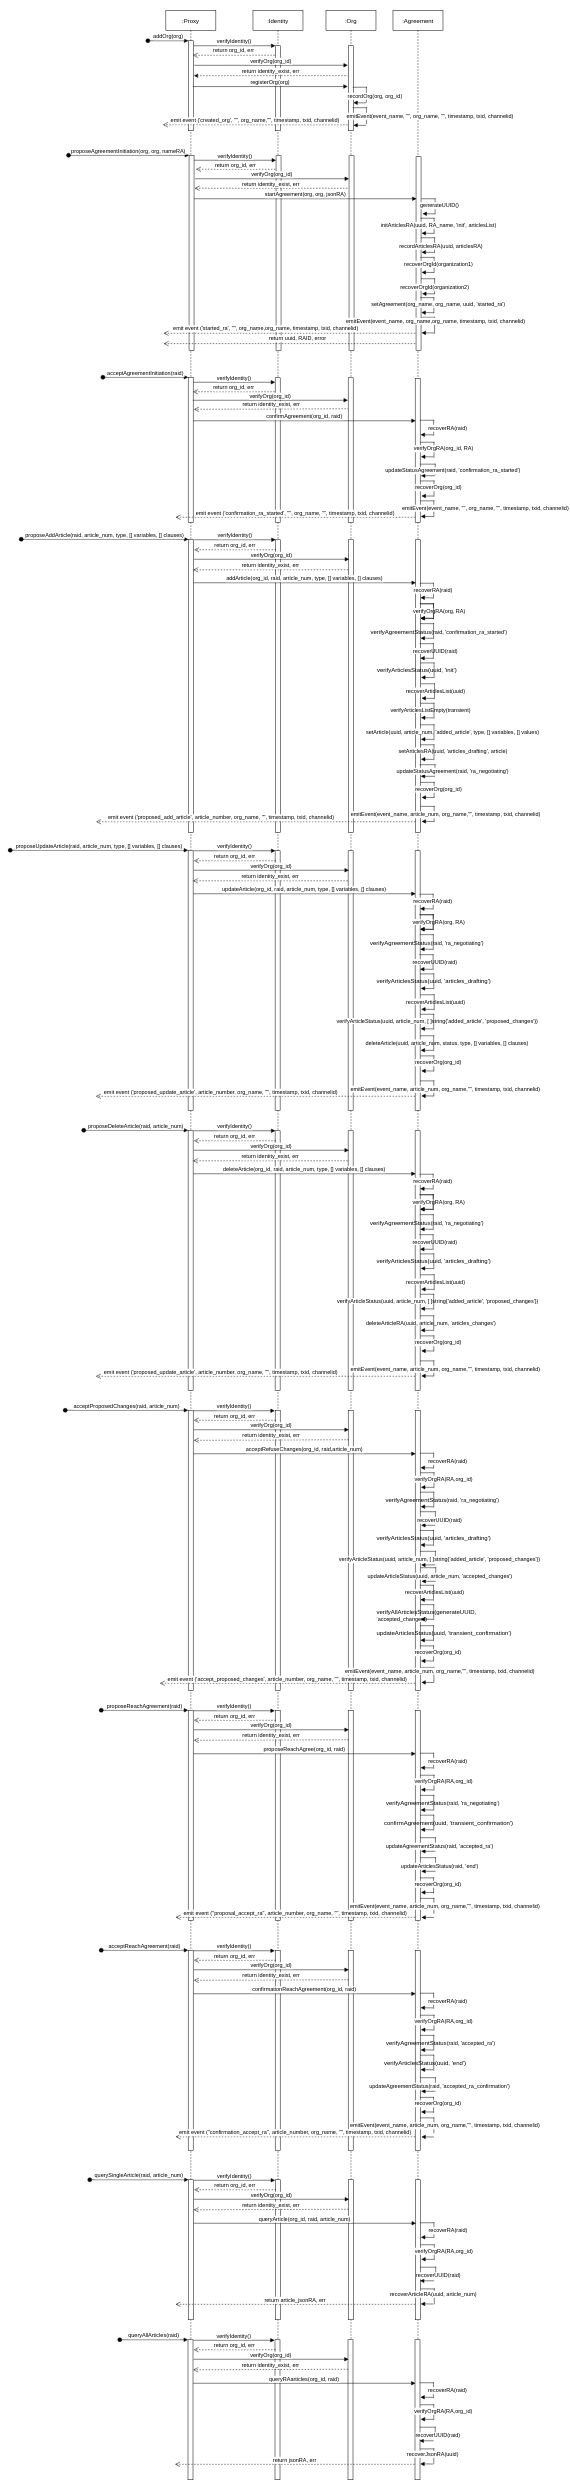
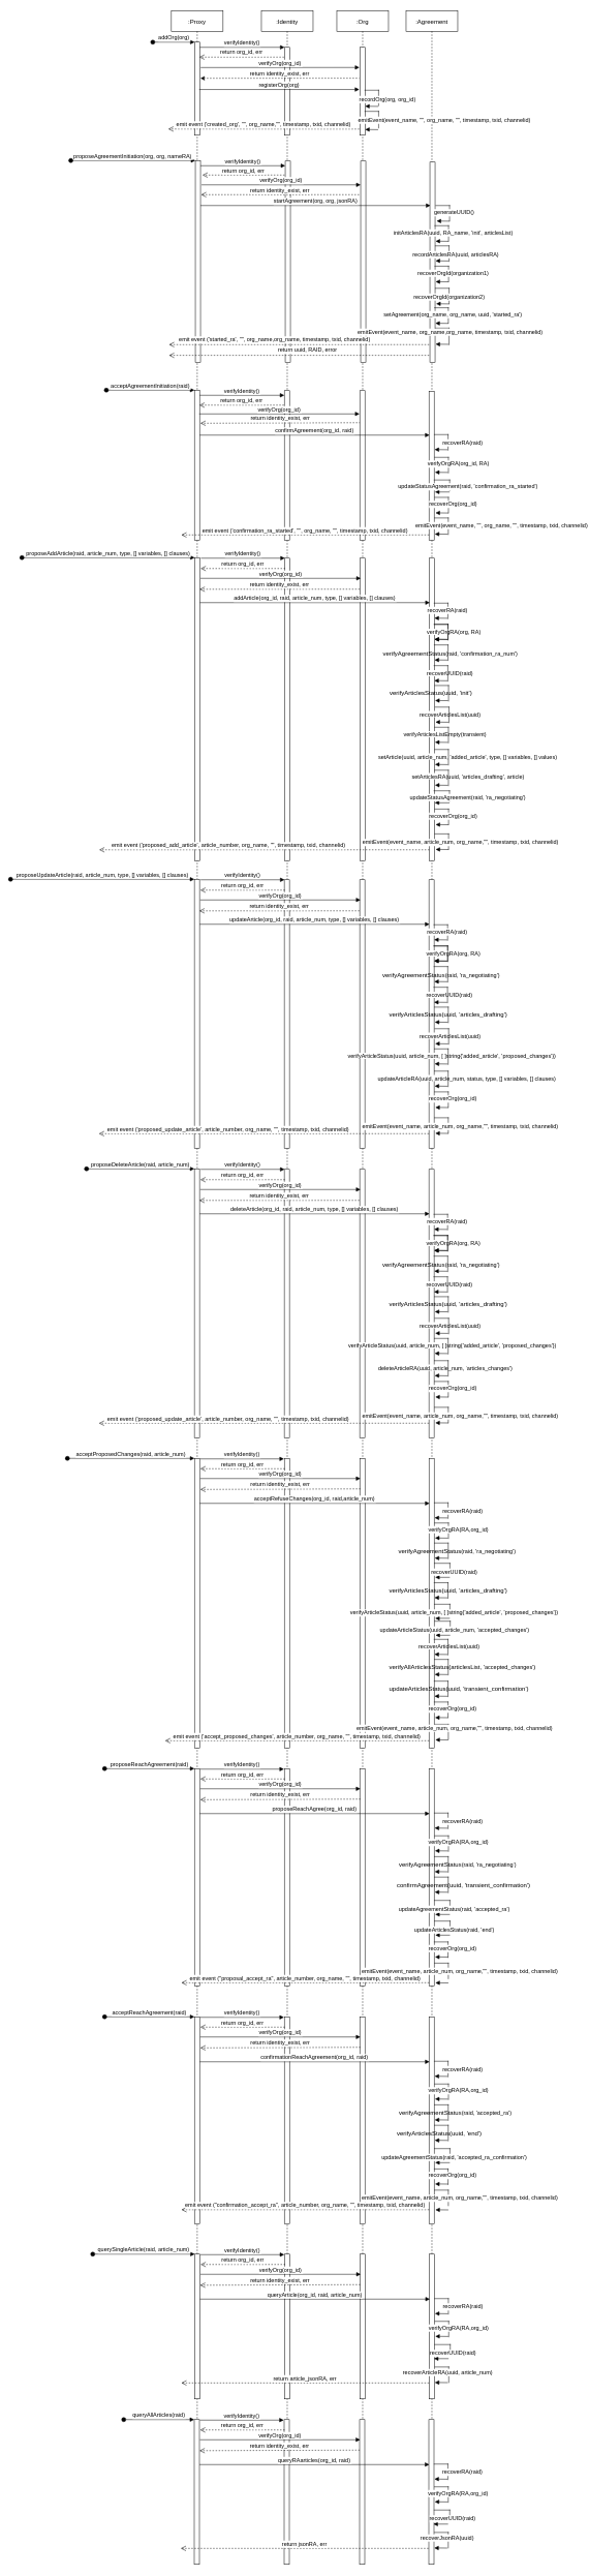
- <mxCell id="72" value="&lt;span style=&quot;font-family: &amp;#34;helvetica&amp;#34; ; text-align: center&quot;&gt;verifyAgreementStatus&lt;/span&gt;&lt;span style=&quot;font-family: &amp;#34;helvetica&amp;#34; ; font-size: 11px ; text-align: center ; background-color: rgb(255 , 255 , 255)&quot;&gt;(raid, 'confirmation_ra_started')&lt;/span&gt;" style="text;whiteSpace=wrap;html=1;" parent="1" vertex="1"><mxGeometry x="739.02" y="1248.59" width="297.98" height="30" as="geometry" /></mxCell>
+ <mxCell id="72" value="&lt;span style=&quot;font-family: &amp;#34;helvetica&amp;#34; ; text-align: center&quot;&gt;verifyAgreementStatus&lt;/span&gt;&lt;span style=&quot;font-family: &amp;#34;helvetica&amp;#34; ; font-size: 11px ; text-align: center ; background-color: rgb(255 , 255 , 255)&quot;&gt;(raid, 'confirmation_ra_num')&lt;/span&gt;" style="text;whiteSpace=wrap;html=1;" parent="1" vertex="1"><mxGeometry x="739.02" y="1248.59" width="297.98" height="30" as="geometry" /></mxCell>
- <mxCell id="250" value="&lt;span style=&quot;font-family: &amp;#34;helvetica&amp;#34; ; font-size: 11px ; text-align: center ; background-color: rgb(255 , 255 , 255)&quot;&gt;deleteArticle(uuid, article_num, status, type, [] variables, [] clauses)&lt;/span&gt;" style="text;whiteSpace=wrap;html=1;" vertex="1" parent="1"><mxGeometry x="729" y="2071" width="358" height="30" as="geometry" /></mxCell>
+ <mxCell id="250" value="&lt;span style=&quot;font-family: &amp;#34;helvetica&amp;#34; ; font-size: 11px ; text-align: center ; background-color: rgb(255 , 255 , 255)&quot;&gt;updateArticleRA(uuid, article_num, status, type, [] variables, [] clauses)&lt;/span&gt;" style="text;whiteSpace=wrap;html=1;" vertex="1" parent="1"><mxGeometry x="729" y="2071" width="358" height="30" as="geometry" /></mxCell>
- <mxCell id="304" value="&lt;span style=&quot;text-align: center&quot;&gt;verifyAllArticlesStatus(generateUUID, '&lt;/span&gt;&lt;span style=&quot;font-size: 11px ; text-align: center ; background-color: rgb(255 , 255 , 255)&quot;&gt;accepted_changes&lt;/span&gt;&lt;span style=&quot;text-align: center&quot;&gt;')&lt;/span&gt;" style="text;whiteSpace=wrap;html=1;" vertex="1" parent="1"><mxGeometry x="750.97" y="3210" width="289.03" height="30" as="geometry" /></mxCell>
+ <mxCell id="304" value="&lt;span style=&quot;text-align: center&quot;&gt;verifyAllArticlesStatus(articlesList, '&lt;/span&gt;&lt;span style=&quot;font-size: 11px ; text-align: center ; background-color: rgb(255 , 255 , 255)&quot;&gt;accepted_changes&lt;/span&gt;&lt;span style=&quot;text-align: center&quot;&gt;')&lt;/span&gt;" style="text;whiteSpace=wrap;html=1;" vertex="1" parent="1"><mxGeometry x="750.97" y="3210" width="289.03" height="30" as="geometry" /></mxCell>
